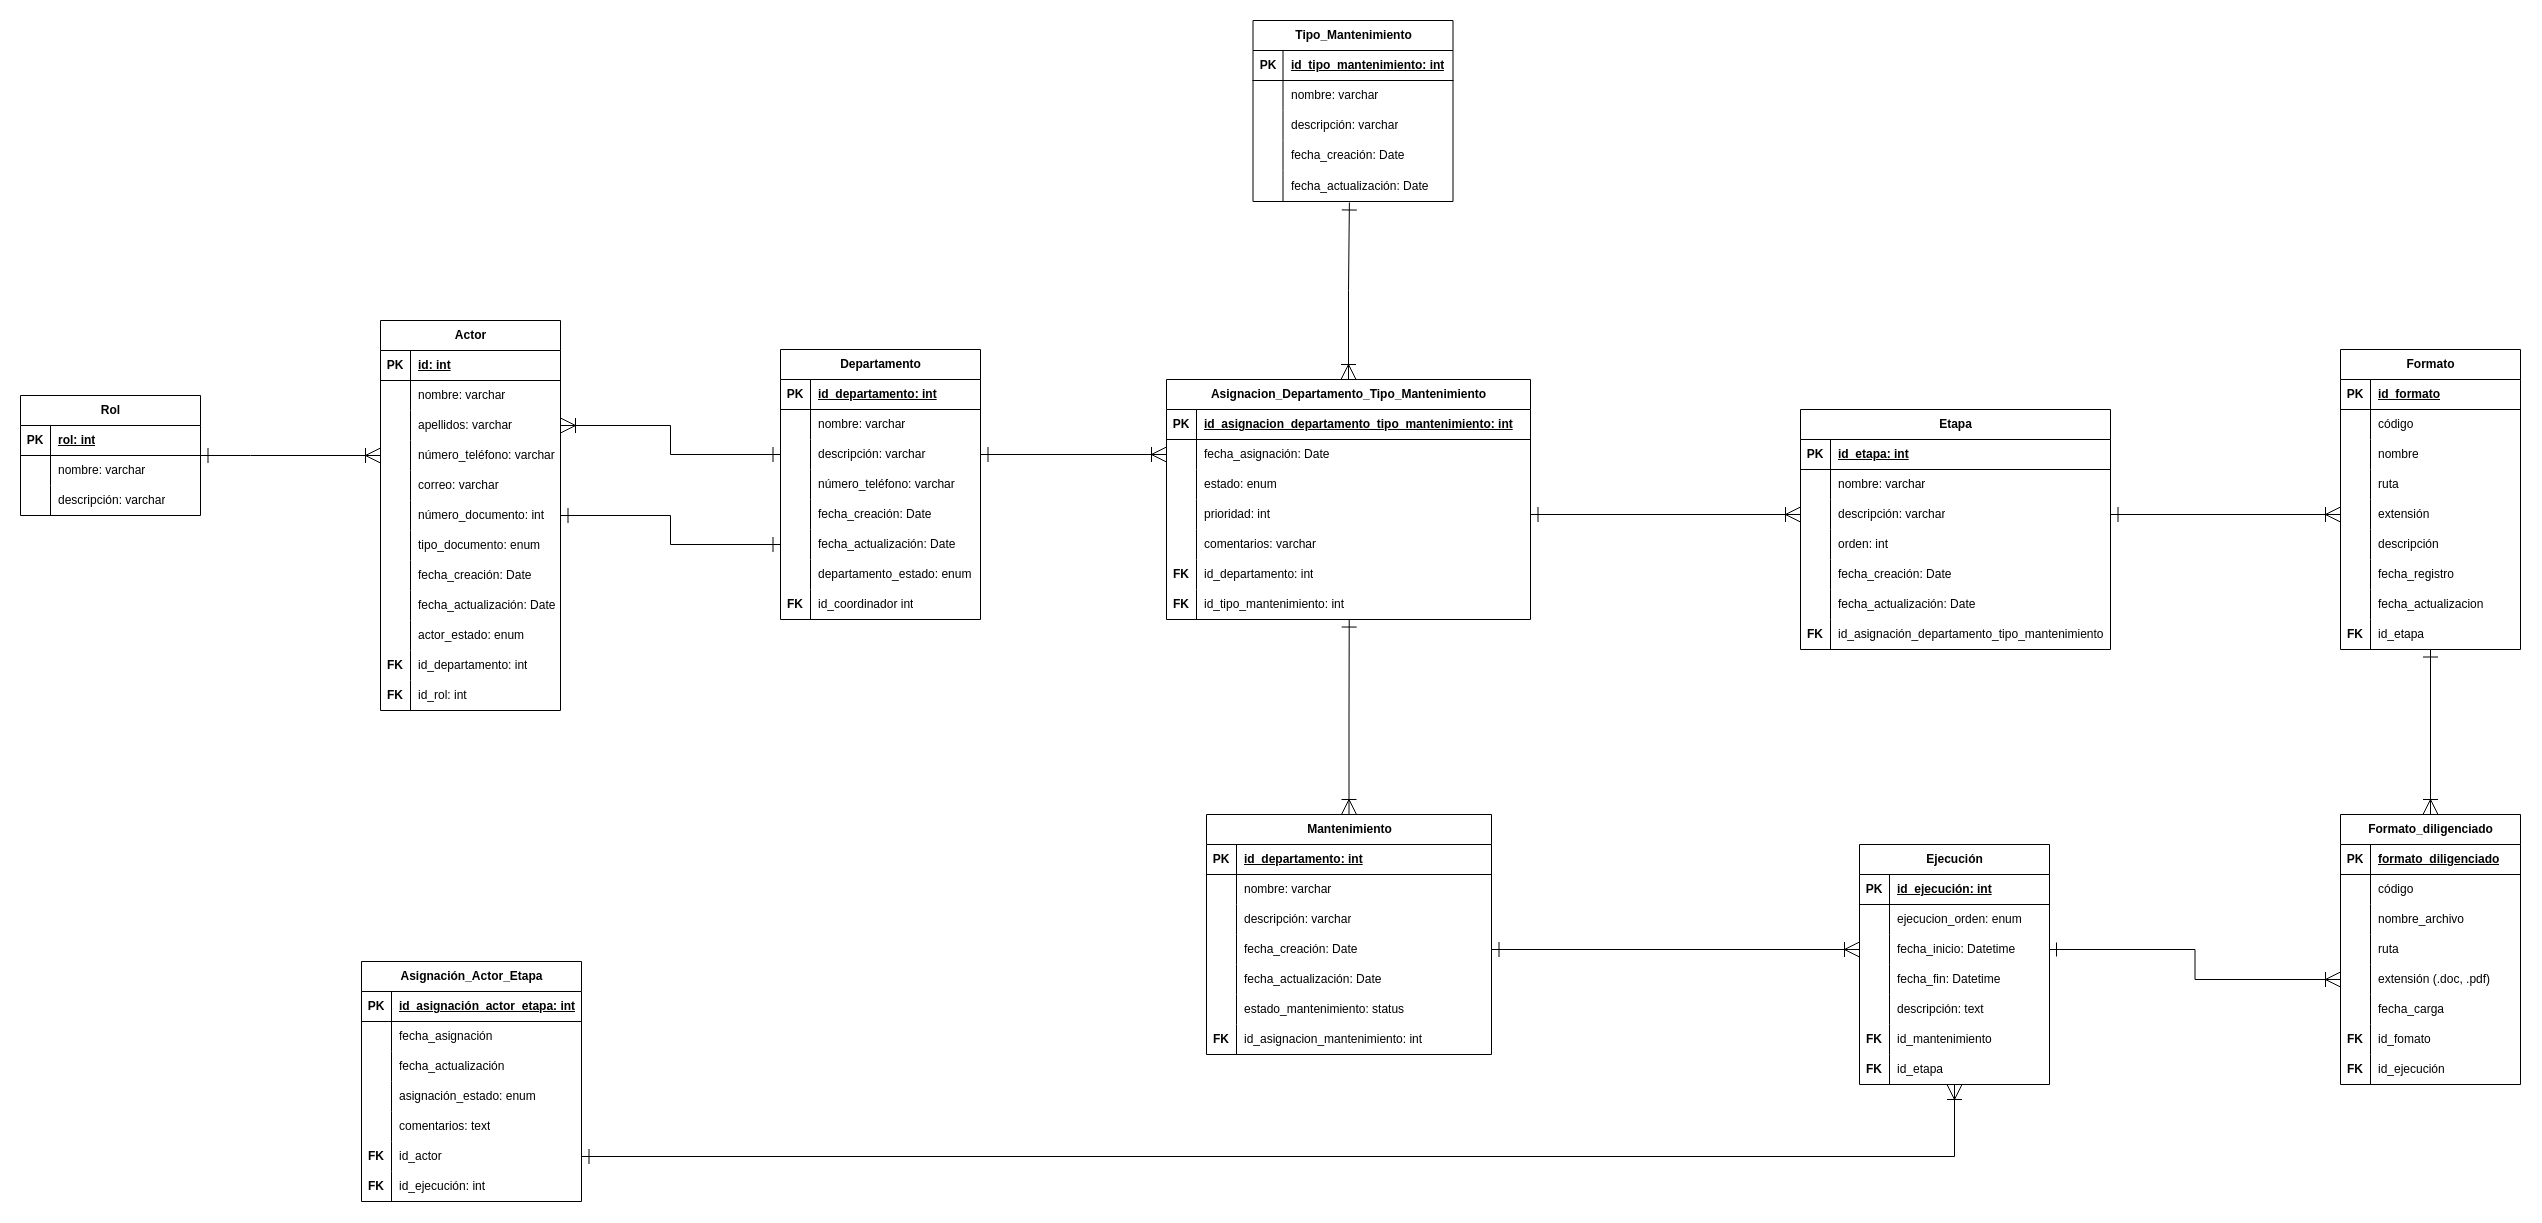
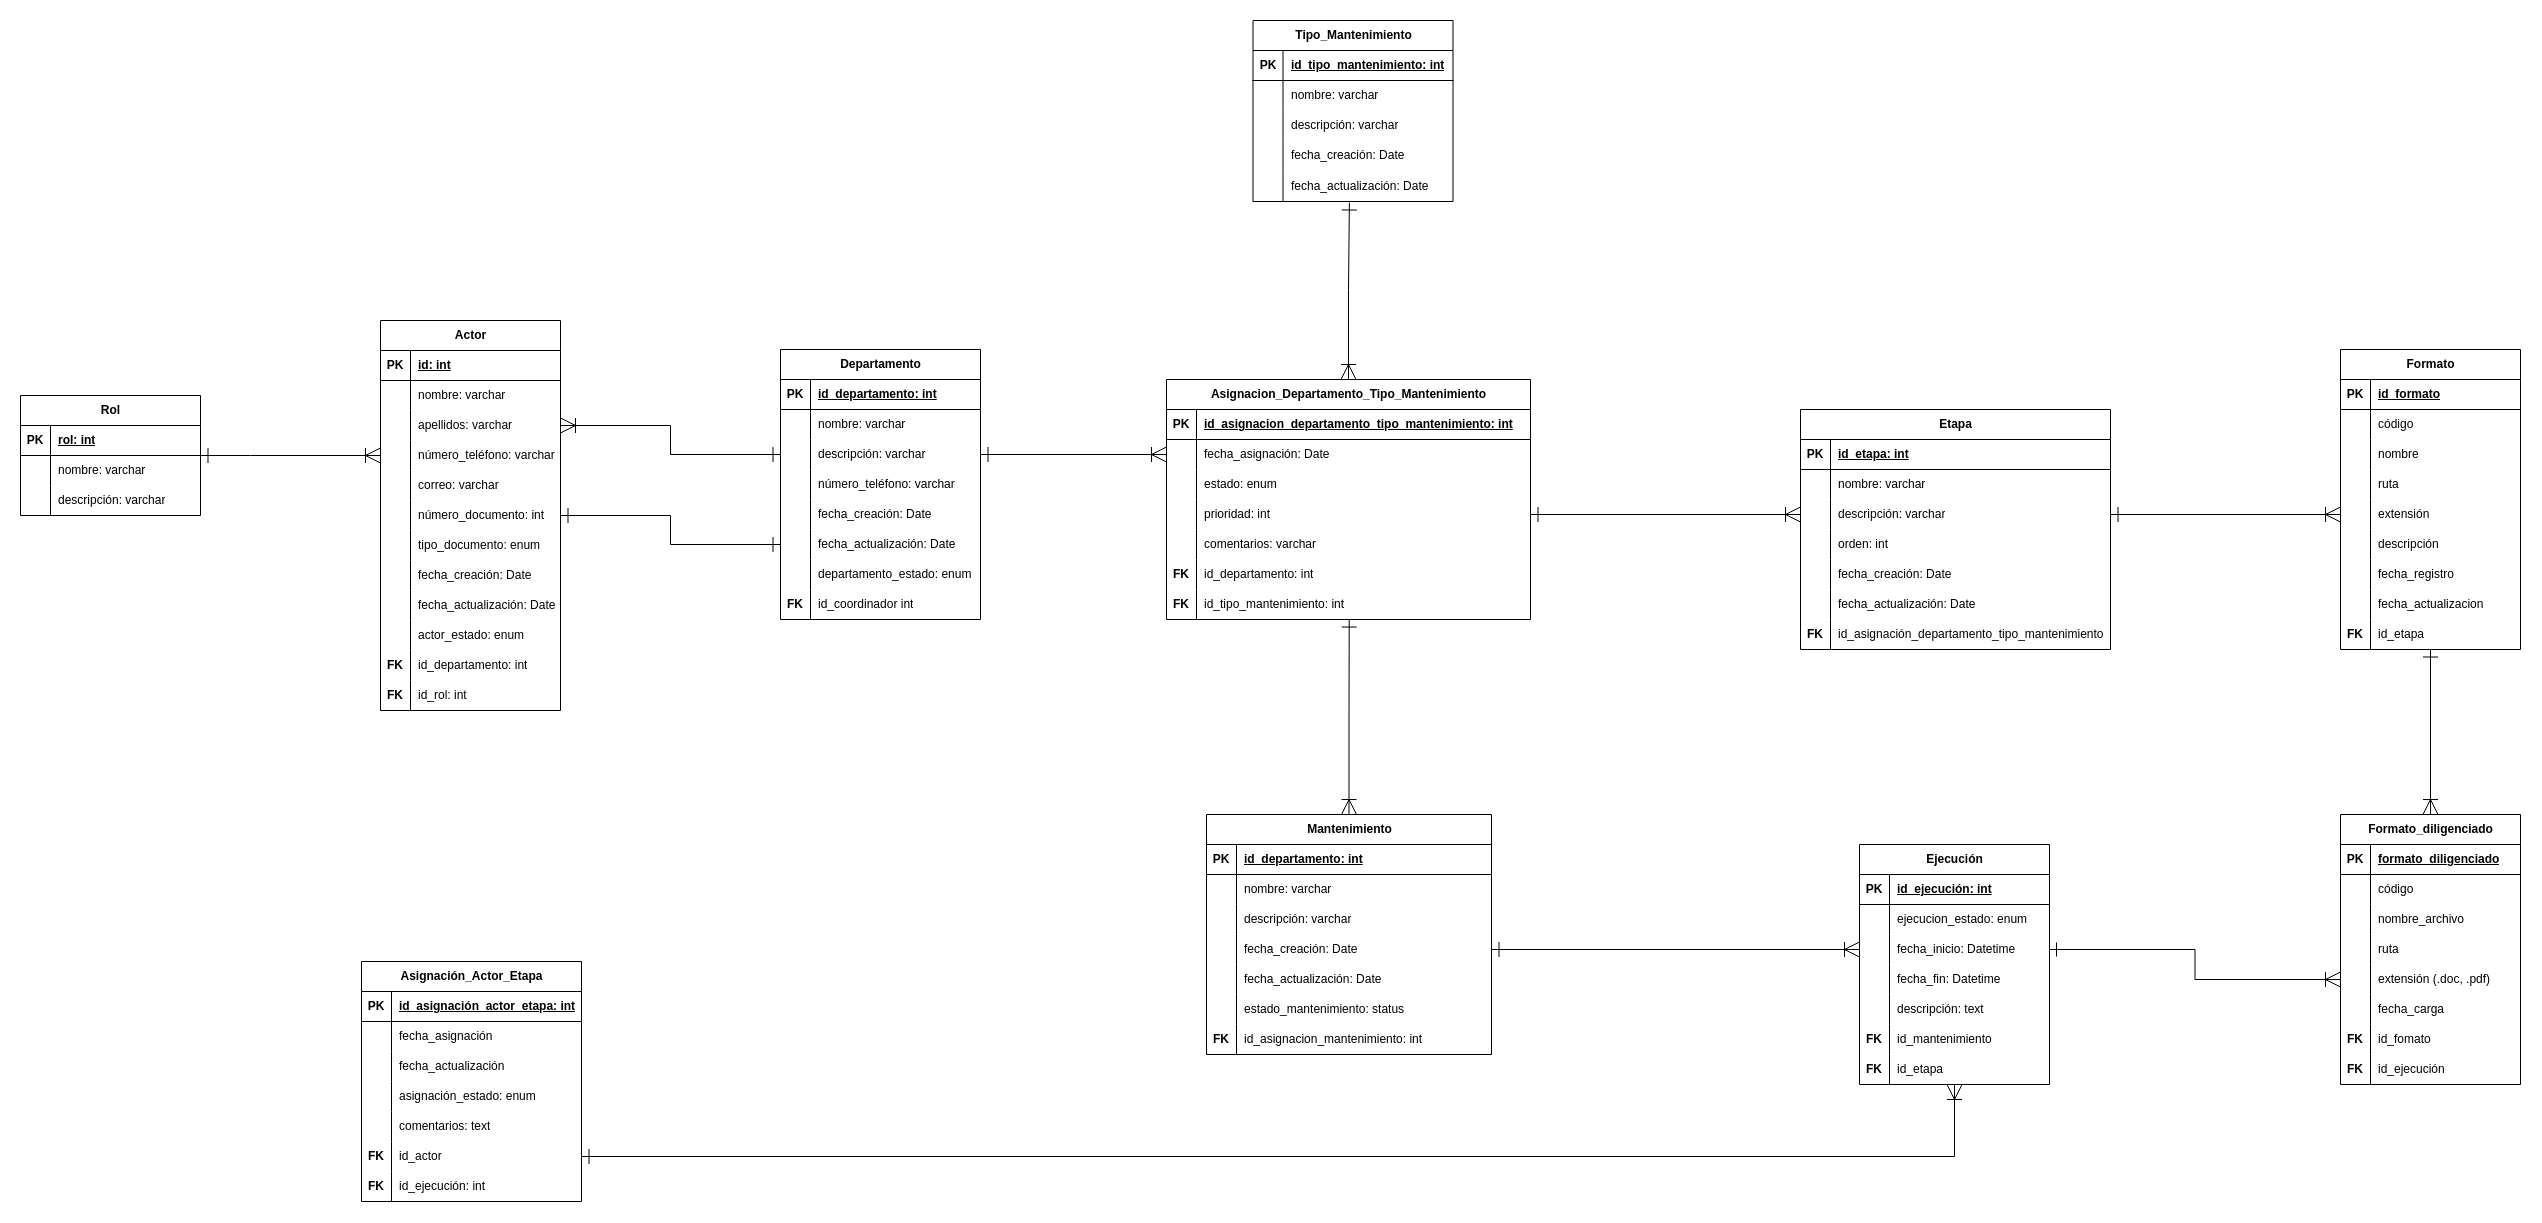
- <mxCell id="246" value="ejecucion_orden: enum" style="shape=partialRectangle;connectable=0;fillColor=none;top=0;left=0;bottom=0;right=0;align=left;spacingLeft=6;overflow=hidden;whiteSpace=wrap;html=1;" parent="244" vertex="1"><mxGeometry x="30" width="160" height="30" as="geometry"><mxRectangle width="160" height="30" as="alternateBounds" /></mxGeometry></mxCell>
+ <mxCell id="246" value="ejecucion_estado: enum" style="shape=partialRectangle;connectable=0;fillColor=none;top=0;left=0;bottom=0;right=0;align=left;spacingLeft=6;overflow=hidden;whiteSpace=wrap;html=1;" parent="244" vertex="1"><mxGeometry x="30" width="160" height="30" as="geometry"><mxRectangle width="160" height="30" as="alternateBounds" /></mxGeometry></mxCell>
